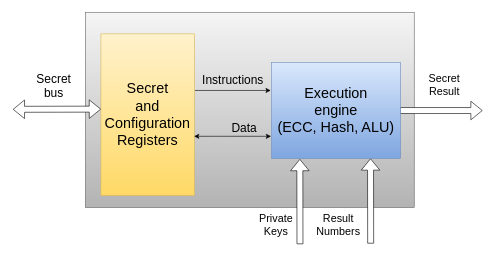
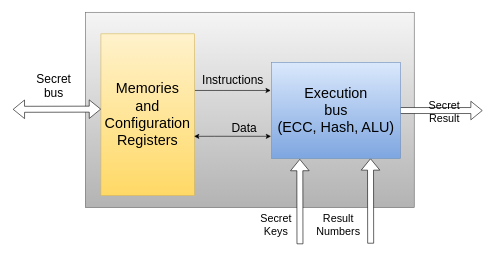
- <mxCell id="14" value="Secret&lt;br&gt;Result" style="text;html=1;align=center;verticalAlign=middle;resizable=0;points=[];autosize=1;strokeColor=none;fillColor=none;fontSize=18;" parent="1" vertex="1"><mxGeometry x="708" y="117.5" width="63" height="49" as="geometry" /></mxCell>
+ <mxCell id="14" value="Secret&lt;br&gt;Result" style="text;html=1;align=center;verticalAlign=middle;resizable=0;points=[];autosize=1;strokeColor=none;fillColor=none;fontSize=18;" parent="1" vertex="1"><mxGeometry x="708" y="162.5" width="63" height="49" as="geometry" /></mxCell>
- <mxCell id="15" value="Execution&lt;br&gt;engine&lt;br style=&quot;font-size: 24px;&quot;&gt;(ECC, Hash, ALU)" style="rounded=0;whiteSpace=wrap;html=1;fontSize=24;fillColor=#dae8fc;gradientColor=#7ea6e0;strokeColor=#6c8ebf;" parent="1" vertex="1"><mxGeometry x="452" y="104" width="215" height="160" as="geometry" /></mxCell>
+ <mxCell id="15" value="Execution&lt;br&gt;bus&lt;br style=&quot;font-size: 24px;&quot;&gt;(ECC, Hash, ALU)" style="rounded=0;whiteSpace=wrap;html=1;fontSize=24;fillColor=#dae8fc;gradientColor=#7ea6e0;strokeColor=#6c8ebf;" parent="1" vertex="1"><mxGeometry x="452" y="104" width="215" height="160" as="geometry" /></mxCell>
- <mxCell id="4" value="Secret&lt;br style=&quot;font-size: 24px;&quot;&gt;and&lt;br style=&quot;font-size: 24px;&quot;&gt;Configuration Registers" style="rounded=0;whiteSpace=wrap;html=1;fontSize=24;fillColor=#fff2cc;gradientColor=#ffd966;strokeColor=#d6b656;" parent="1" vertex="1"><mxGeometry x="167" y="56" width="156" height="270" as="geometry" /></mxCell>
+ <mxCell id="4" value="Memories&lt;br style=&quot;font-size: 24px;&quot;&gt;and&lt;br style=&quot;font-size: 24px;&quot;&gt;Configuration Registers" style="rounded=0;whiteSpace=wrap;html=1;fontSize=24;fillColor=#fff2cc;gradientColor=#ffd966;strokeColor=#d6b656;" parent="1" vertex="1"><mxGeometry x="167" y="56" width="156" height="270" as="geometry" /></mxCell>
- <mxCell id="10" value="Private&lt;br style=&quot;font-size: 18px;&quot;&gt;Keys" style="text;html=1;align=center;verticalAlign=middle;resizable=0;points=[];autosize=1;strokeColor=none;fillColor=none;fontSize=18;" parent="1" vertex="1"><mxGeometry x="425" y="351" width="67" height="49" as="geometry" /></mxCell>
+ <mxCell id="10" value="Secret&lt;br style=&quot;font-size: 18px;&quot;&gt;Keys" style="text;html=1;align=center;verticalAlign=middle;resizable=0;points=[];autosize=1;strokeColor=none;fillColor=none;fontSize=18;" parent="1" vertex="1"><mxGeometry x="425" y="351" width="67" height="49" as="geometry" /></mxCell>
